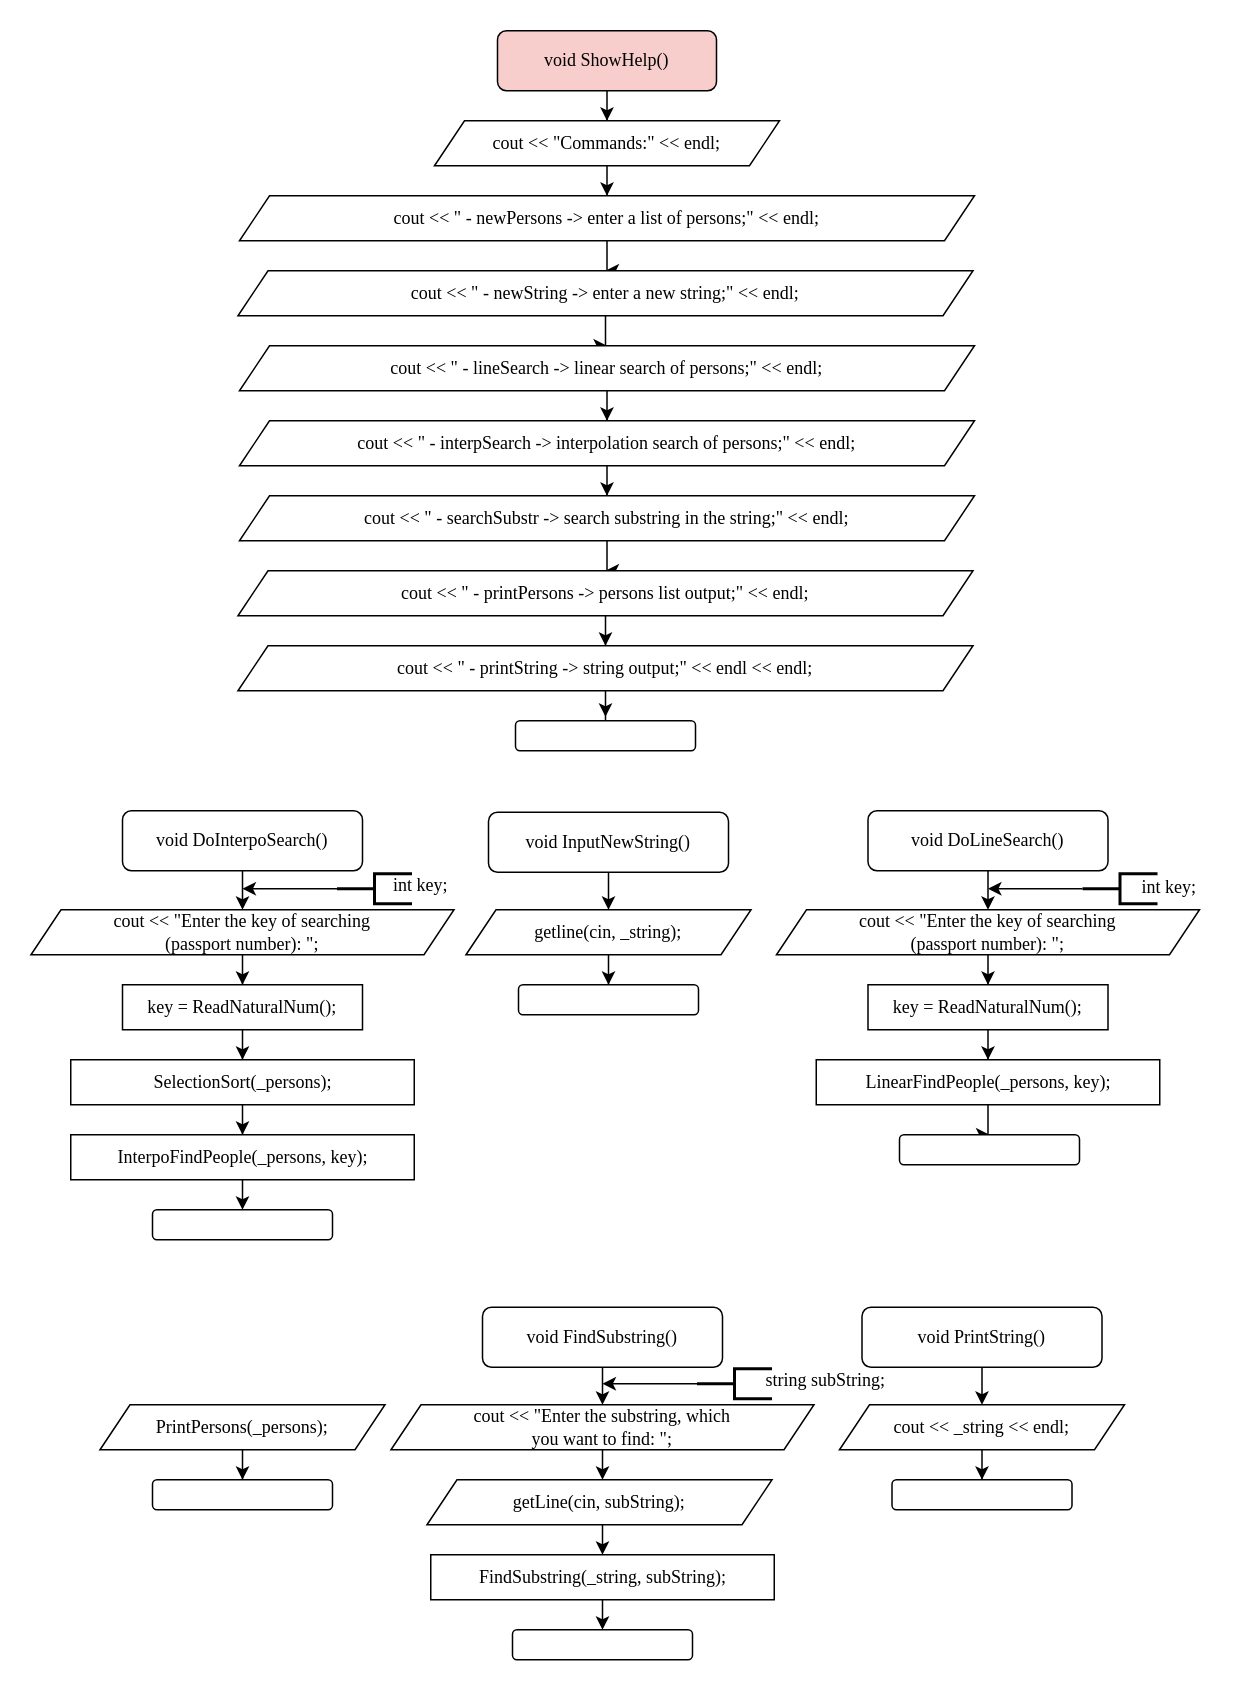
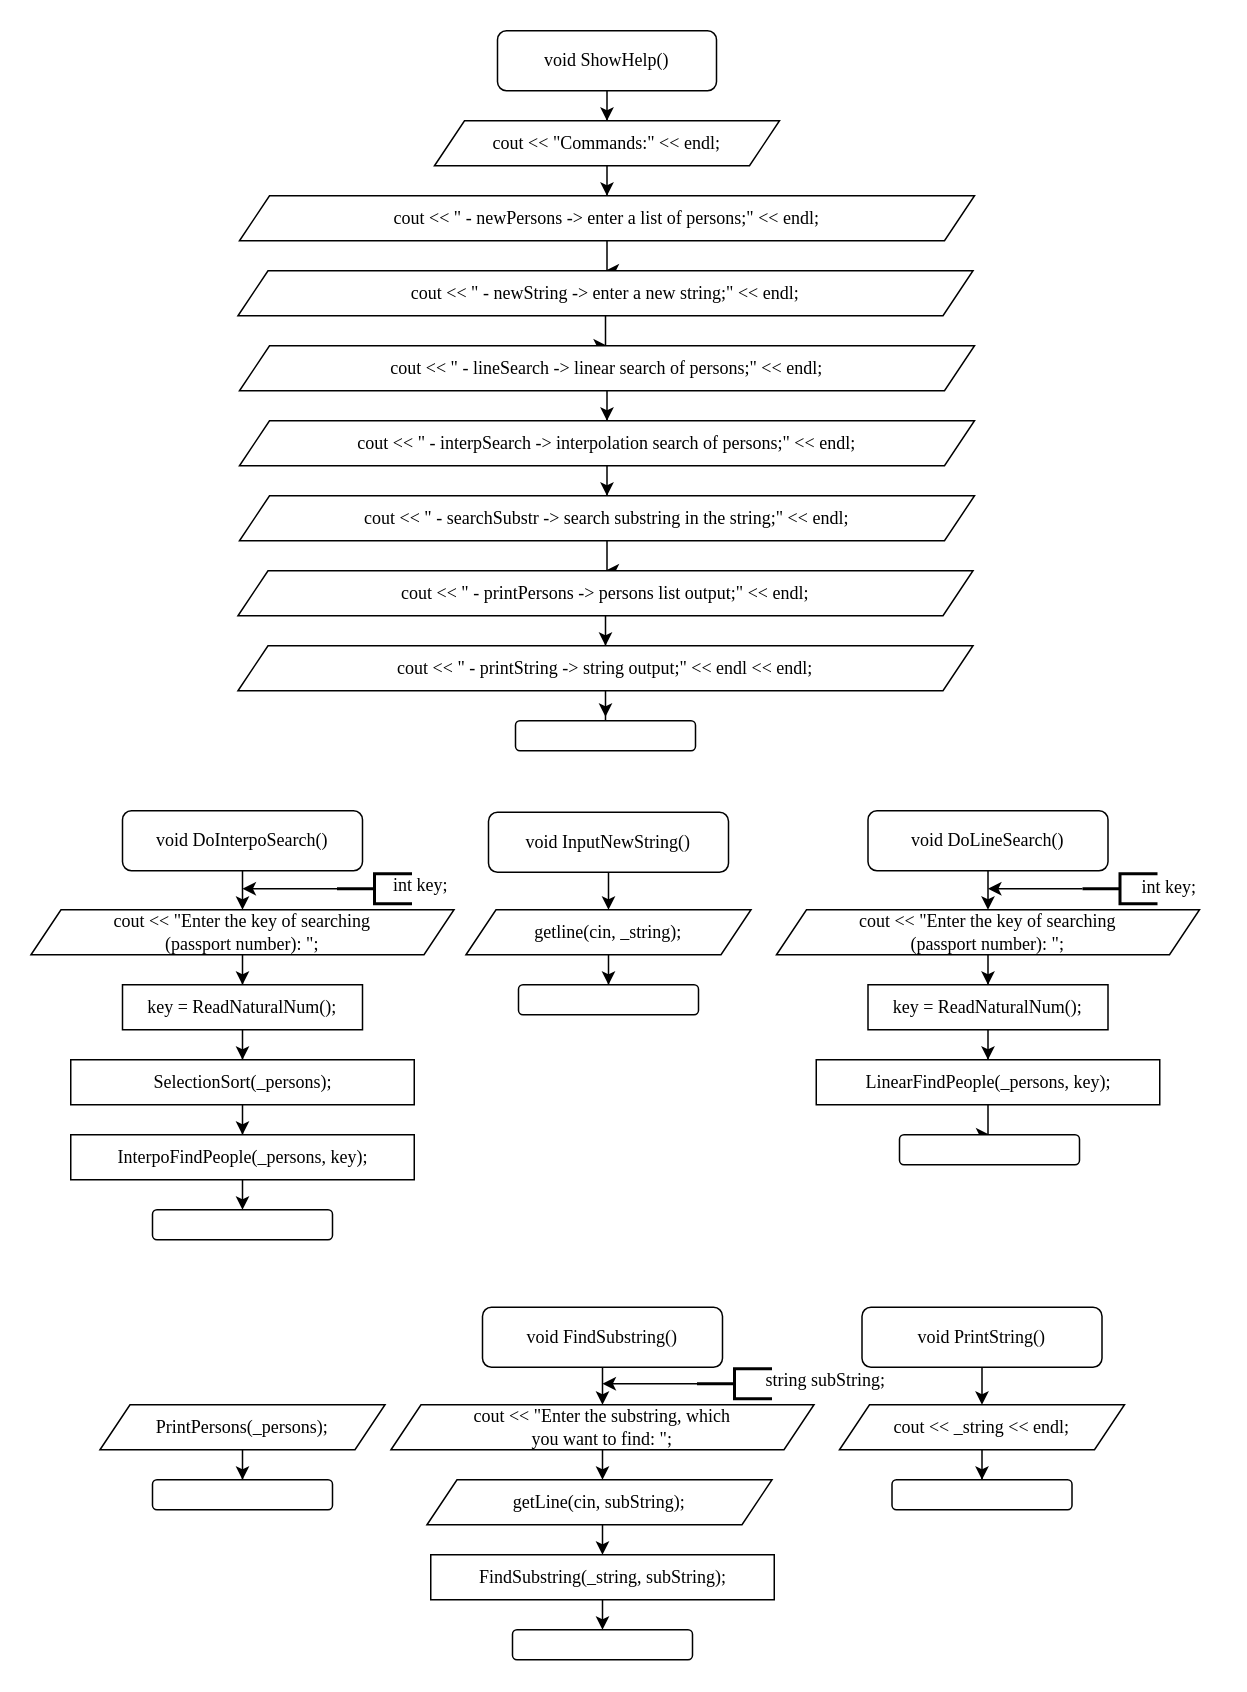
- <mxCell id="3" value="void ShowHelp()" style="rounded=1;whiteSpace=wrap;html=1;fontFamily=Consolas;fillColor=#f8cecc;" vertex="1" parent="1"><mxGeometry x="331" y="20" width="146" height="40" as="geometry" /></mxCell>
+ <mxCell id="3" value="void ShowHelp()" style="rounded=1;whiteSpace=wrap;html=1;fontFamily=Consolas;" vertex="1" parent="1"><mxGeometry x="331" y="20" width="146" height="40" as="geometry" /></mxCell>
